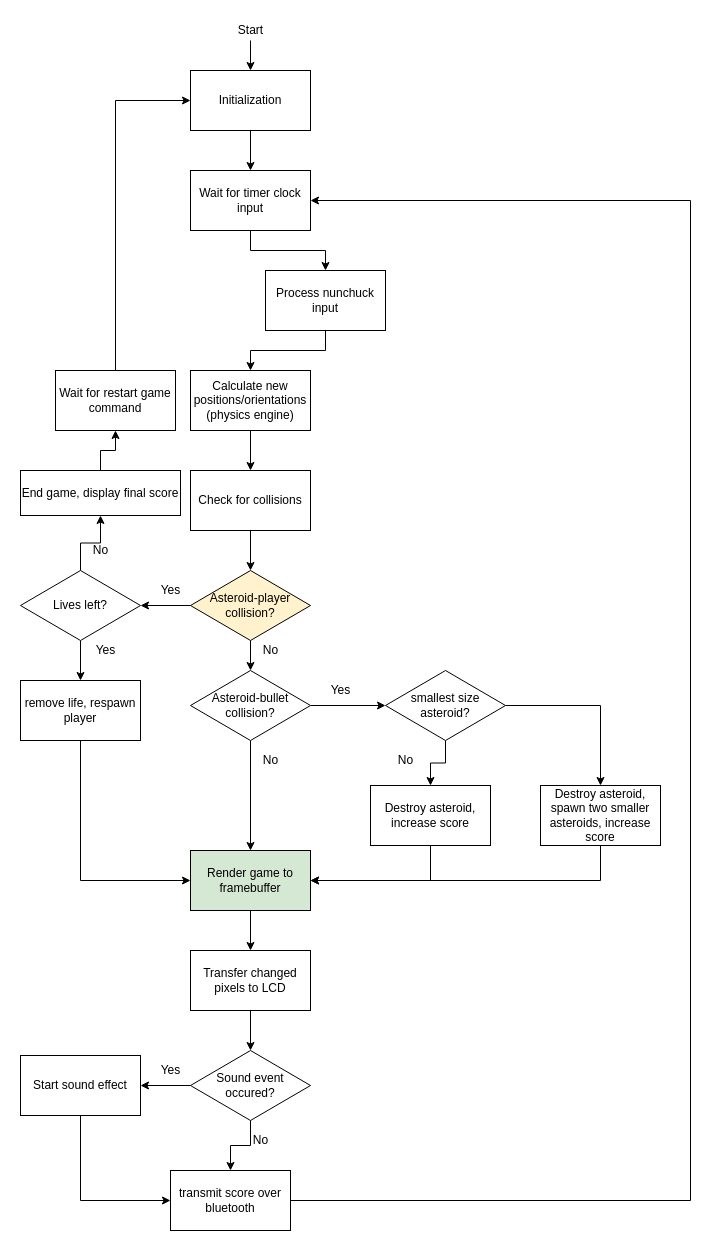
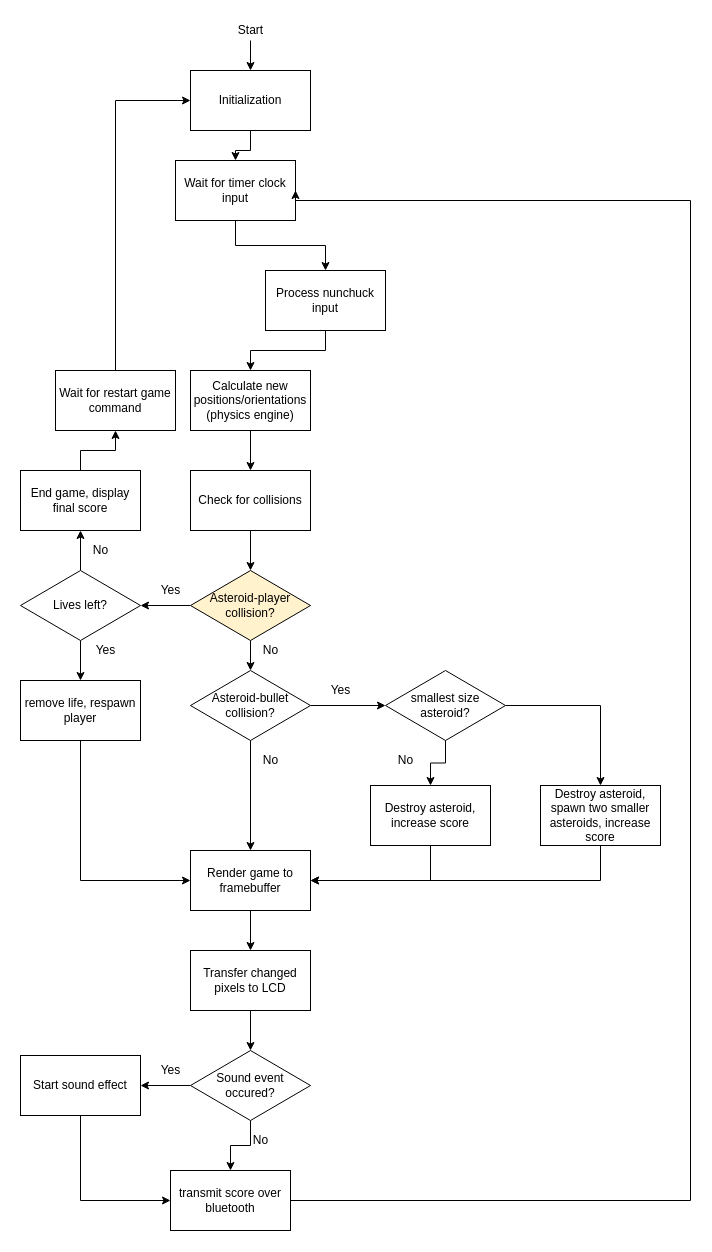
- <mxCell id="7" value="Wait for timer clock input" style="rounded=0;whiteSpace=wrap;html=1;" vertex="1" parent="1"><mxGeometry x="190" y="170" width="120" height="60" as="geometry" /></mxCell>
+ <mxCell id="7" value="Wait for timer clock input" style="rounded=0;whiteSpace=wrap;html=1;" vertex="1" parent="1"><mxGeometry x="175" y="160" width="120" height="60" as="geometry" /></mxCell>
- <mxCell id="31" value="End game, display final score" style="whiteSpace=wrap;html=1;rounded=0;" vertex="1" parent="1"><mxGeometry x="20" y="470" width="160" height="45" as="geometry" /></mxCell>
+ <mxCell id="31" value="End game, display final score" style="whiteSpace=wrap;html=1;rounded=0;" vertex="1" parent="1"><mxGeometry x="20" y="470" width="120" height="60" as="geometry" /></mxCell>
- <mxCell id="42" value="Render game to framebuffer" style="whiteSpace=wrap;html=1;rounded=0;fillColor=#d5e8d4;" vertex="1" parent="1"><mxGeometry x="190" y="850" width="120" height="60" as="geometry" /></mxCell>
+ <mxCell id="42" value="Render game to framebuffer" style="whiteSpace=wrap;html=1;rounded=0;" vertex="1" parent="1"><mxGeometry x="190" y="850" width="120" height="60" as="geometry" /></mxCell>
